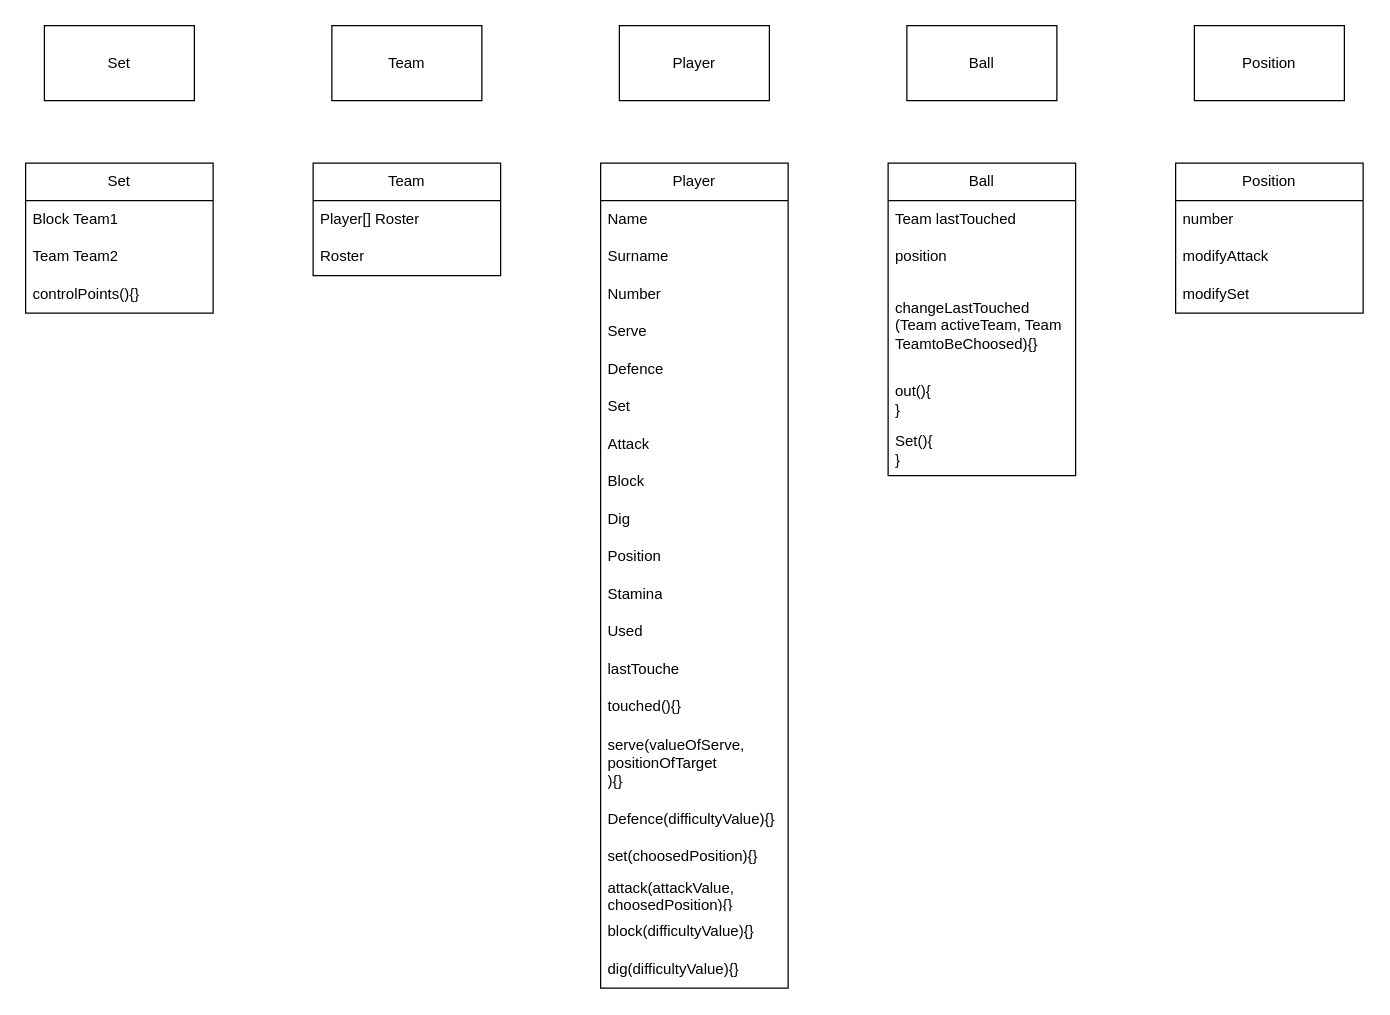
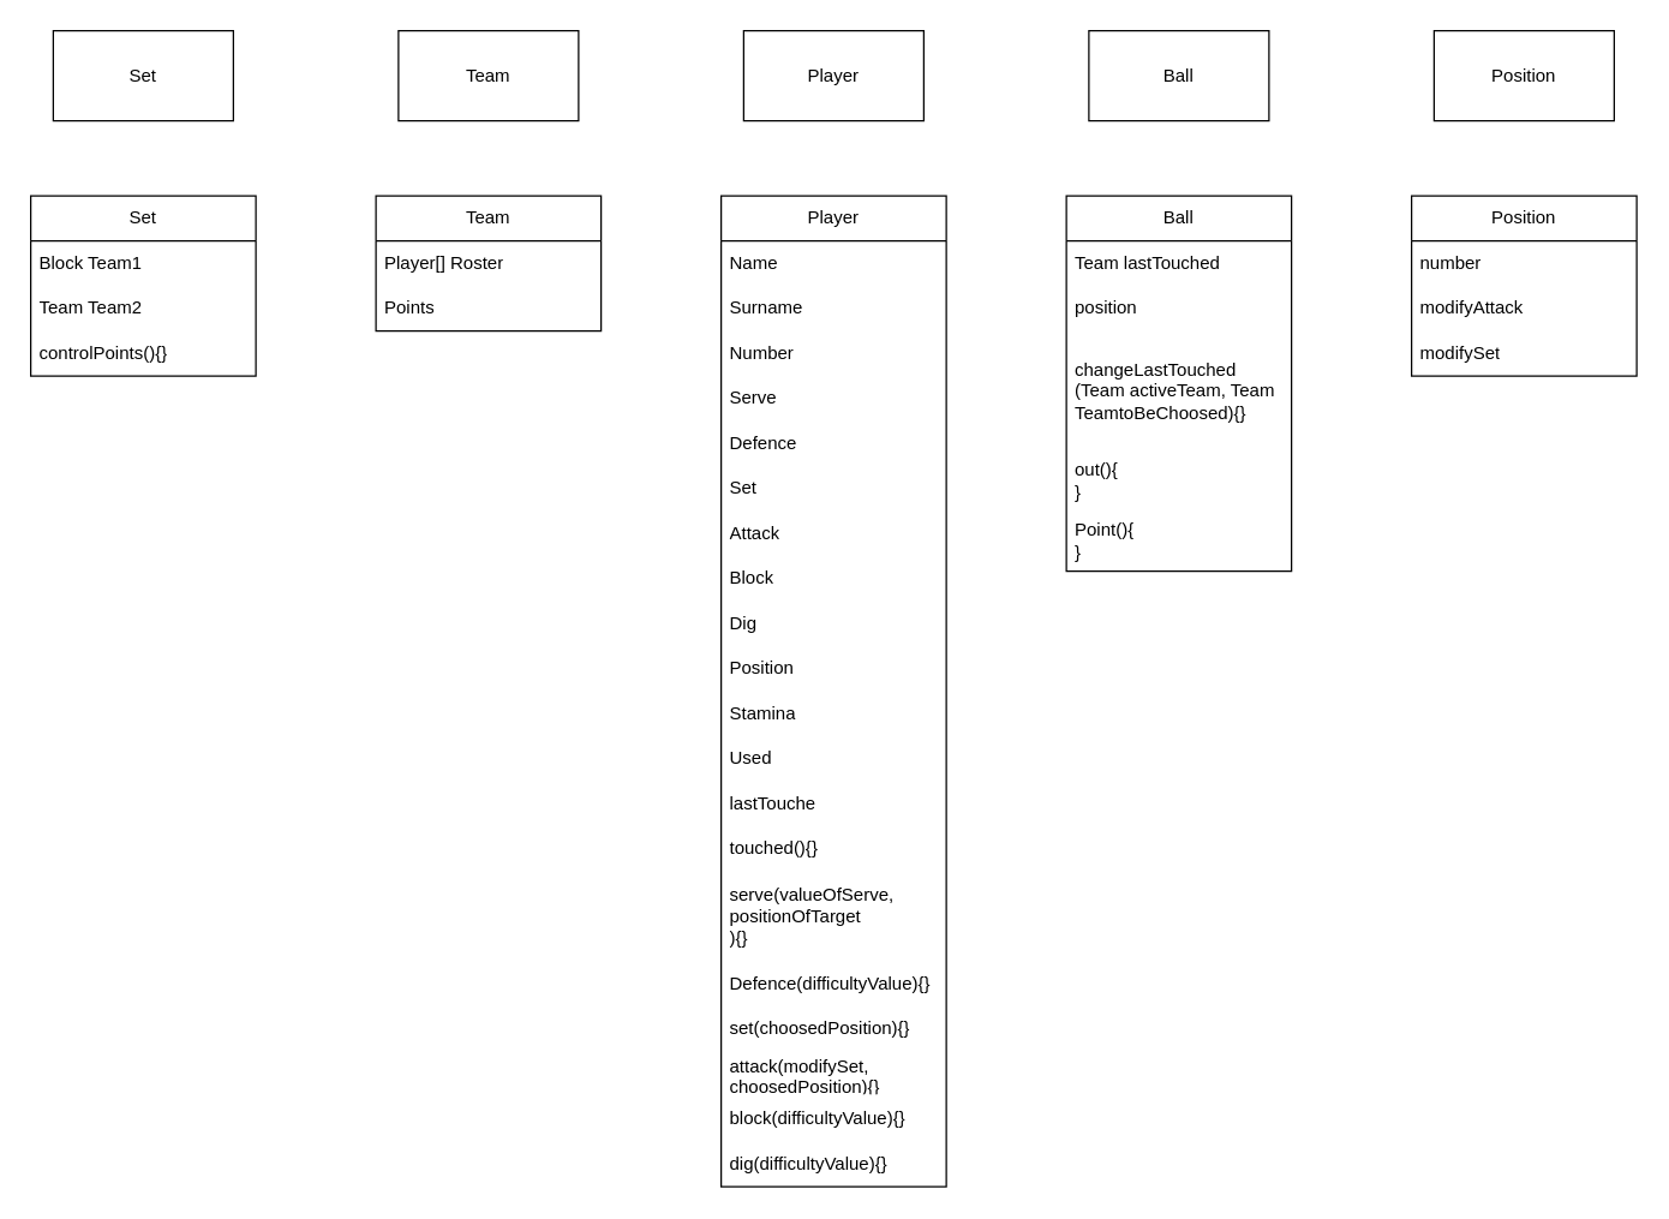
- <mxCell id="35" value="Roster" style="text;strokeColor=none;fillColor=none;align=left;verticalAlign=middle;spacingLeft=4;spacingRight=4;overflow=hidden;points=[[0,0.5],[1,0.5]];portConstraint=eastwest;rotatable=0;whiteSpace=wrap;html=1;" vertex="1" parent="33"><mxGeometry y="60" width="150" height="30" as="geometry" /></mxCell>
+ <mxCell id="35" value="Points" style="text;strokeColor=none;fillColor=none;align=left;verticalAlign=middle;spacingLeft=4;spacingRight=4;overflow=hidden;points=[[0,0.5],[1,0.5]];portConstraint=eastwest;rotatable=0;whiteSpace=wrap;html=1;" vertex="1" parent="33"><mxGeometry y="60" width="150" height="30" as="geometry" /></mxCell>
- <mxCell id="11" value="Set(){&lt;br&gt;}" style="text;strokeColor=none;fillColor=none;align=left;verticalAlign=middle;spacingLeft=4;spacingRight=4;overflow=hidden;points=[[0,0.5],[1,0.5]];portConstraint=eastwest;rotatable=0;whiteSpace=wrap;html=1;" vertex="1" parent="6"><mxGeometry y="210" width="150" height="40" as="geometry" /></mxCell>
+ <mxCell id="11" value="Point(){&lt;br&gt;}" style="text;strokeColor=none;fillColor=none;align=left;verticalAlign=middle;spacingLeft=4;spacingRight=4;overflow=hidden;points=[[0,0.5],[1,0.5]];portConstraint=eastwest;rotatable=0;whiteSpace=wrap;html=1;" vertex="1" parent="6"><mxGeometry y="210" width="150" height="40" as="geometry" /></mxCell>
- <mxCell id="30" value="attack(attackValue,&lt;br&gt;choosedPosition){}" style="text;strokeColor=none;fillColor=none;align=left;verticalAlign=middle;spacingLeft=4;spacingRight=4;overflow=hidden;points=[[0,0.5],[1,0.5]];portConstraint=eastwest;rotatable=0;whiteSpace=wrap;html=1;" vertex="1" parent="12"><mxGeometry y="570" width="150" height="30" as="geometry" /></mxCell>
+ <mxCell id="30" value="attack(modifySet,&lt;br&gt;choosedPosition){}" style="text;strokeColor=none;fillColor=none;align=left;verticalAlign=middle;spacingLeft=4;spacingRight=4;overflow=hidden;points=[[0,0.5],[1,0.5]];portConstraint=eastwest;rotatable=0;whiteSpace=wrap;html=1;" vertex="1" parent="12"><mxGeometry y="570" width="150" height="30" as="geometry" /></mxCell>
